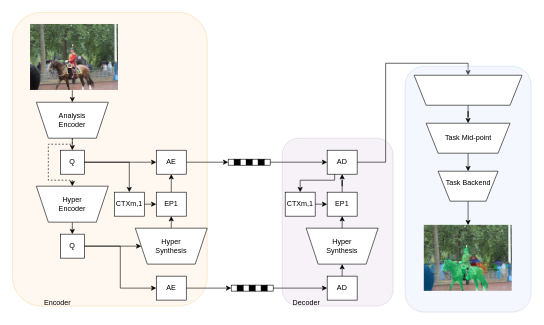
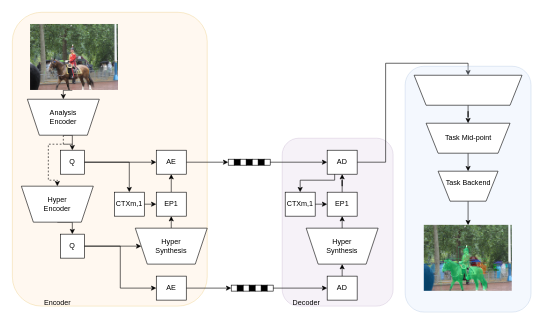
- <mxCell id="7" value="Analysis&lt;br&gt;Encoder" style="shape=trapezoid;perimeter=trapezoidPerimeter;whiteSpace=wrap;html=1;fixedSize=1;direction=west;" parent="1" vertex="1"><mxGeometry x="60" y="170" width="120" height="60" as="geometry" /></mxCell>
+ <mxCell id="7" value="Analysis&lt;br&gt;Encoder" style="shape=trapezoid;perimeter=trapezoidPerimeter;whiteSpace=wrap;html=1;fixedSize=1;direction=west;" parent="1" vertex="1"><mxGeometry x="45" y="165" width="120" height="60" as="geometry" /></mxCell>
- <mxCell id="12" value="Hyper&lt;br&gt;Encoder" style="shape=trapezoid;perimeter=trapezoidPerimeter;whiteSpace=wrap;html=1;fixedSize=1;direction=west;" parent="1" vertex="1"><mxGeometry x="60" y="310" width="120" height="60" as="geometry" /></mxCell>
+ <mxCell id="12" value="Hyper&lt;br&gt;Encoder" style="shape=trapezoid;perimeter=trapezoidPerimeter;whiteSpace=wrap;html=1;fixedSize=1;direction=west;" parent="1" vertex="1"><mxGeometry x="35" y="310" width="120" height="60" as="geometry" /></mxCell>
